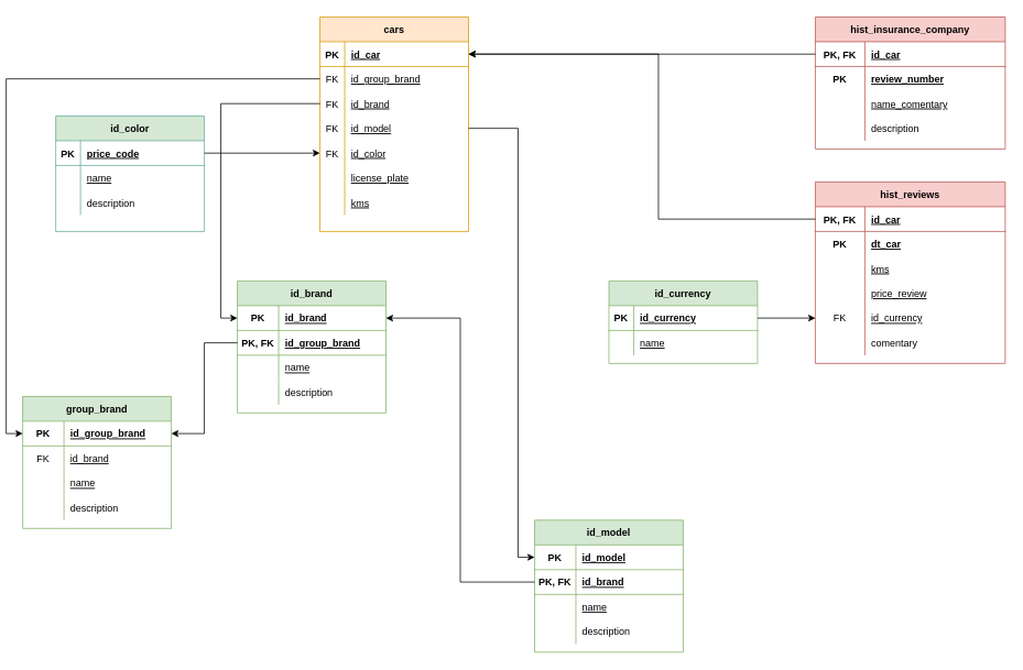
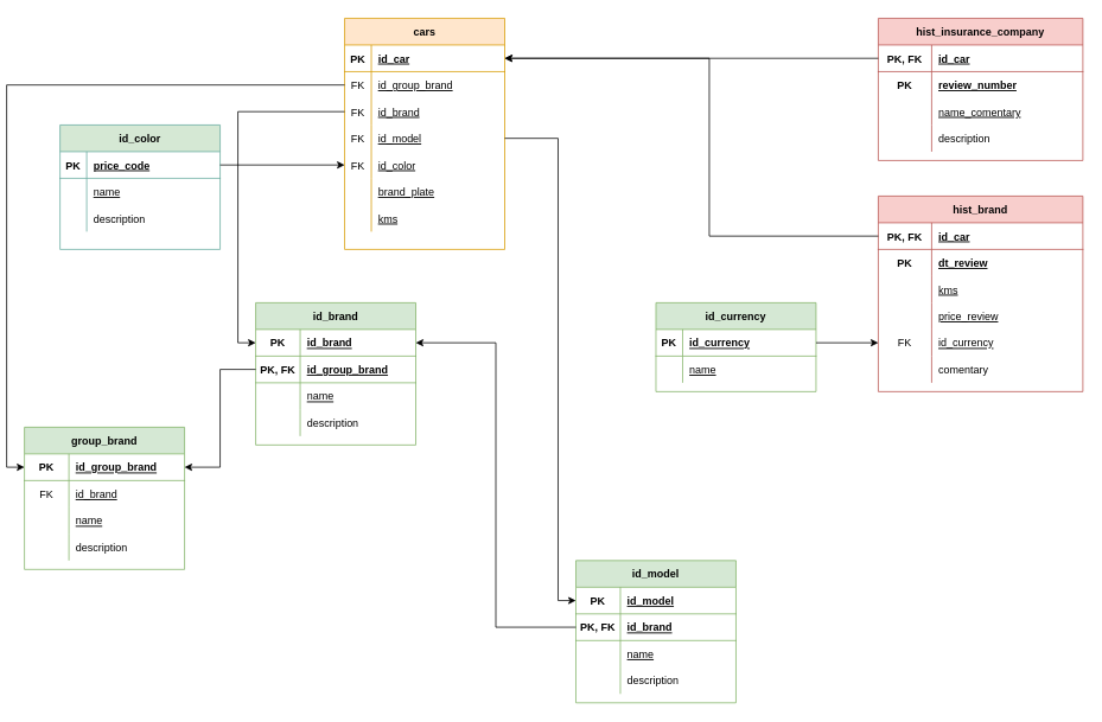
- <mxCell id="20" value="license_plate" style="shape=partialRectangle;connectable=0;fillColor=none;top=0;left=0;bottom=0;right=0;align=left;spacingLeft=6;overflow=hidden;strokeColor=#D79B00;fontStyle=4" parent="18" vertex="1"><mxGeometry x="30" width="150" height="30" as="geometry"><mxRectangle width="150" height="30" as="alternateBounds" /></mxGeometry></mxCell>
+ <mxCell id="20" value="brand_plate" style="shape=partialRectangle;connectable=0;fillColor=none;top=0;left=0;bottom=0;right=0;align=left;spacingLeft=6;overflow=hidden;strokeColor=#D79B00;fontStyle=4" parent="18" vertex="1"><mxGeometry x="30" width="150" height="30" as="geometry"><mxRectangle width="150" height="30" as="alternateBounds" /></mxGeometry></mxCell>
- <mxCell id="24" value="hist_reviews" style="shape=table;startSize=30;container=1;collapsible=1;childLayout=tableLayout;fixedRows=1;rowLines=0;fontStyle=1;align=center;resizeLast=1;strokeColor=#B85450;fillColor=#f8cecc;" parent="1" vertex="1"><mxGeometry x="980" y="220" width="230" height="220" as="geometry" /></mxCell>
+ <mxCell id="24" value="hist_brand" style="shape=table;startSize=30;container=1;collapsible=1;childLayout=tableLayout;fixedRows=1;rowLines=0;fontStyle=1;align=center;resizeLast=1;strokeColor=#B85450;fillColor=#f8cecc;" parent="1" vertex="1"><mxGeometry x="980" y="220" width="230" height="220" as="geometry" /></mxCell>
- <mxCell id="30" value="dt_car" style="shape=partialRectangle;connectable=0;fillColor=none;top=0;left=0;bottom=0;right=0;align=left;spacingLeft=6;overflow=hidden;strokeColor=#B85450;fontStyle=5" parent="28" vertex="1"><mxGeometry x="60" width="170" height="30" as="geometry"><mxRectangle width="170" height="30" as="alternateBounds" /></mxGeometry></mxCell>
+ <mxCell id="30" value="dt_review" style="shape=partialRectangle;connectable=0;fillColor=none;top=0;left=0;bottom=0;right=0;align=left;spacingLeft=6;overflow=hidden;strokeColor=#B85450;fontStyle=5" parent="28" vertex="1"><mxGeometry x="60" width="170" height="30" as="geometry"><mxRectangle width="170" height="30" as="alternateBounds" /></mxGeometry></mxCell>
